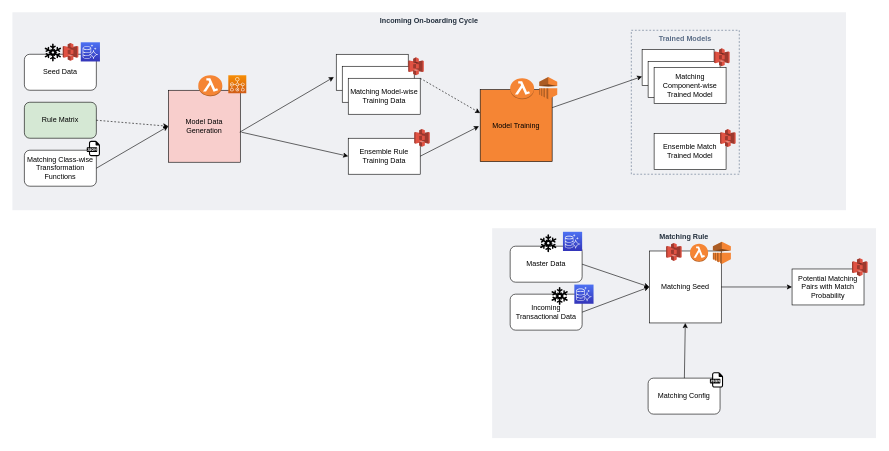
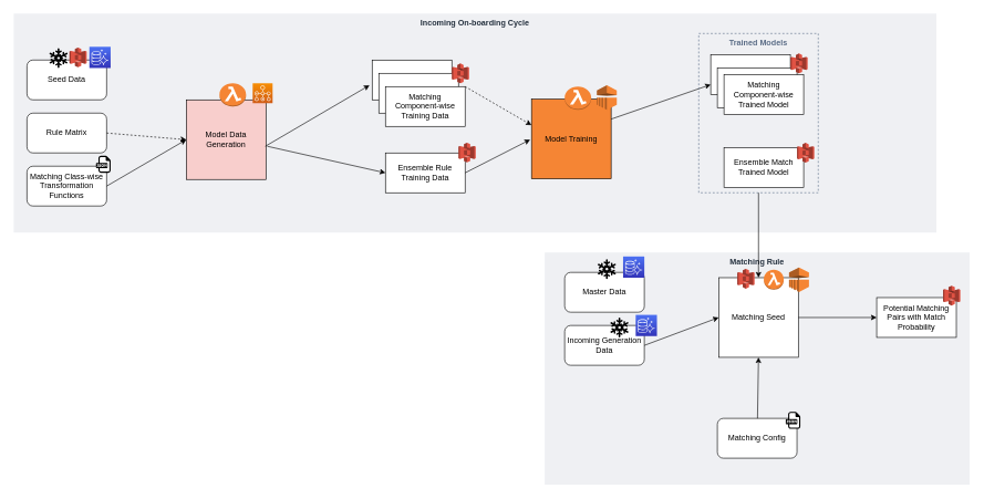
- <mxCell id="12" value="Matching Model-wise Training Data" style="rounded=0;whiteSpace=wrap;html=1;" vertex="1" parent="1"><mxGeometry x="580" y="130" width="120" height="60" as="geometry" /></mxCell>
+ <mxCell id="12" value="Matching Component-wise Training Data" style="rounded=0;whiteSpace=wrap;html=1;" vertex="1" parent="1"><mxGeometry x="580" y="130" width="120" height="60" as="geometry" /></mxCell>
- <mxCell id="6" value="Rule Matrix" style="rounded=1;whiteSpace=wrap;html=1;fillColor=#d5e8d4;" vertex="1" parent="1"><mxGeometry x="40" y="170" width="120" height="60" as="geometry" /></mxCell>
+ <mxCell id="6" value="Rule Matrix" style="rounded=1;whiteSpace=wrap;html=1;" vertex="1" parent="1"><mxGeometry x="40" y="170" width="120" height="60" as="geometry" /></mxCell>
+ <mxCell id="32" value="" style="endArrow=classic;html=1;entryX=0.5;entryY=0;entryDx=0;entryDy=0;" edge="1" parent="1" source="31" target="24"><mxGeometry width="50" height="50" relative="1" as="geometry"><mxPoint x="1142" y="340" as="sourcePoint" /><mxPoint x="1142" y="360.711" as="targetPoint" /></mxGeometry></mxCell>
- <mxCell id="27" value="" style="endArrow=classic;html=1;exitX=1;exitY=0.5;exitDx=0;exitDy=0;entryX=0;entryY=0.5;entryDx=0;entryDy=0;" edge="1" parent="1" source="25" target="24"><mxGeometry width="50" height="50" relative="1" as="geometry"><mxPoint x="990" y="500" as="sourcePoint" /><mxPoint x="1040" y="450" as="targetPoint" /></mxGeometry></mxCell>
- <mxCell id="26" value="Incoming Transactional Data" style="rounded=1;whiteSpace=wrap;html=1;" vertex="1" parent="1"><mxGeometry x="850" y="490" width="120" height="60" as="geometry" /></mxCell>
+ <mxCell id="26" value="Incoming Generation Data" style="rounded=1;whiteSpace=wrap;html=1;" vertex="1" parent="1"><mxGeometry x="850" y="490" width="120" height="60" as="geometry" /></mxCell>
